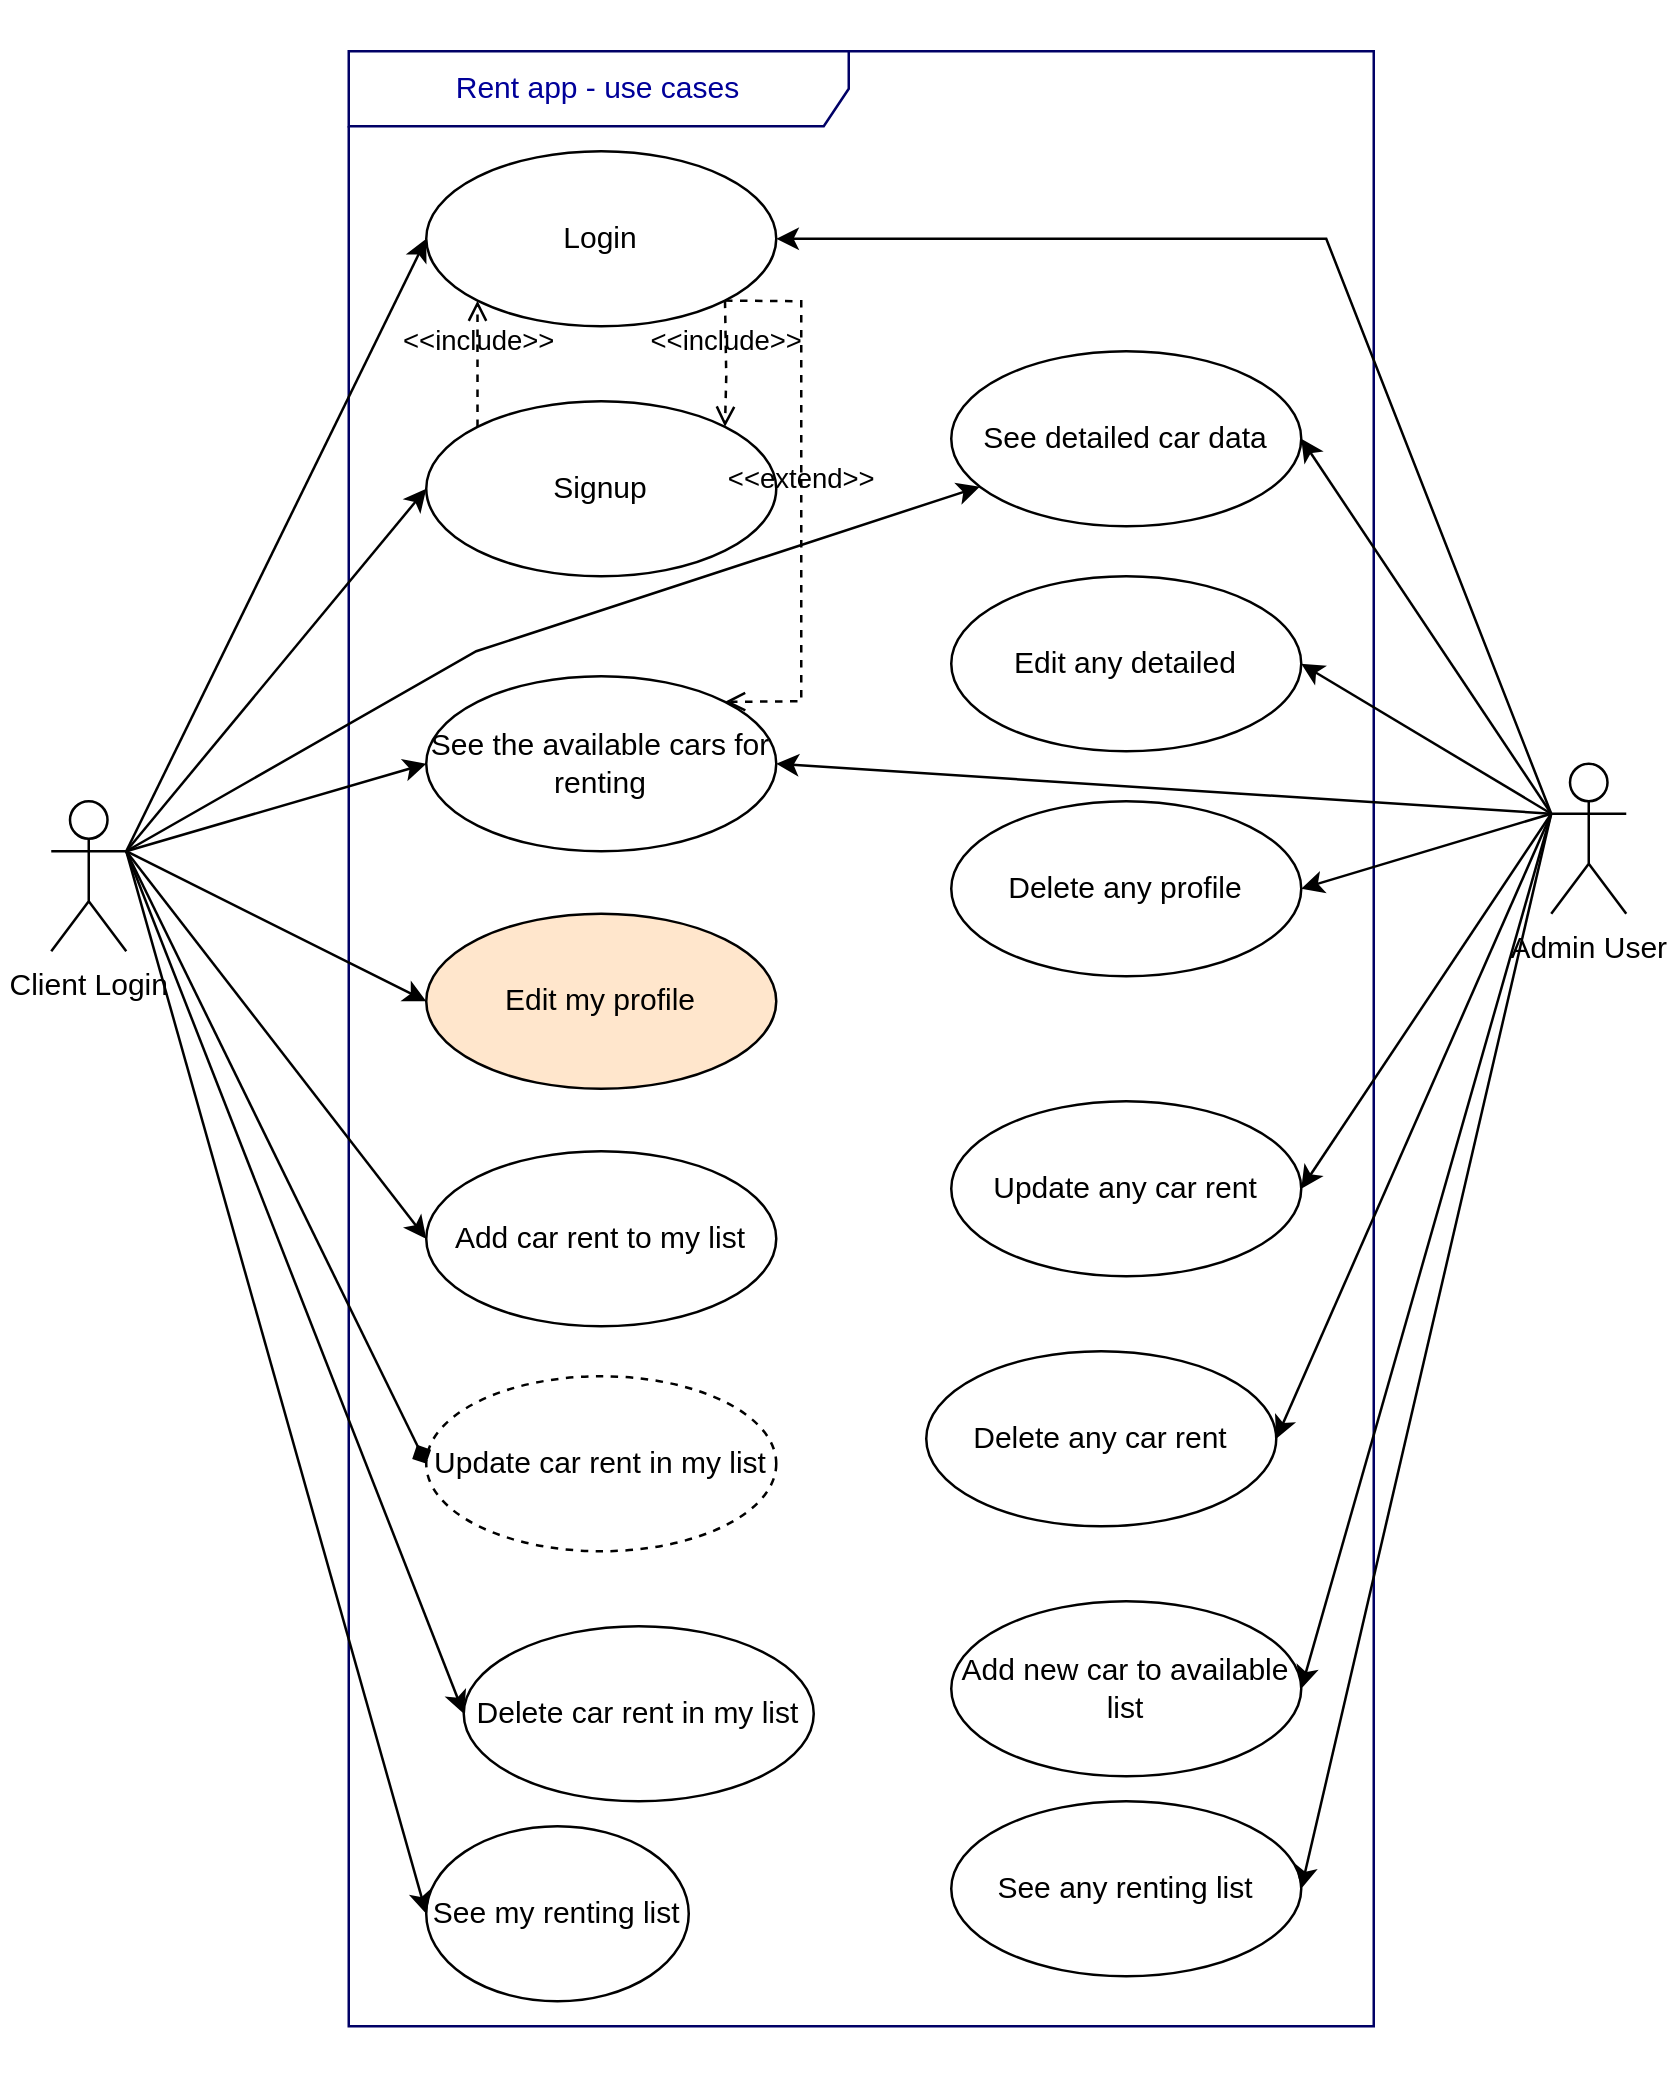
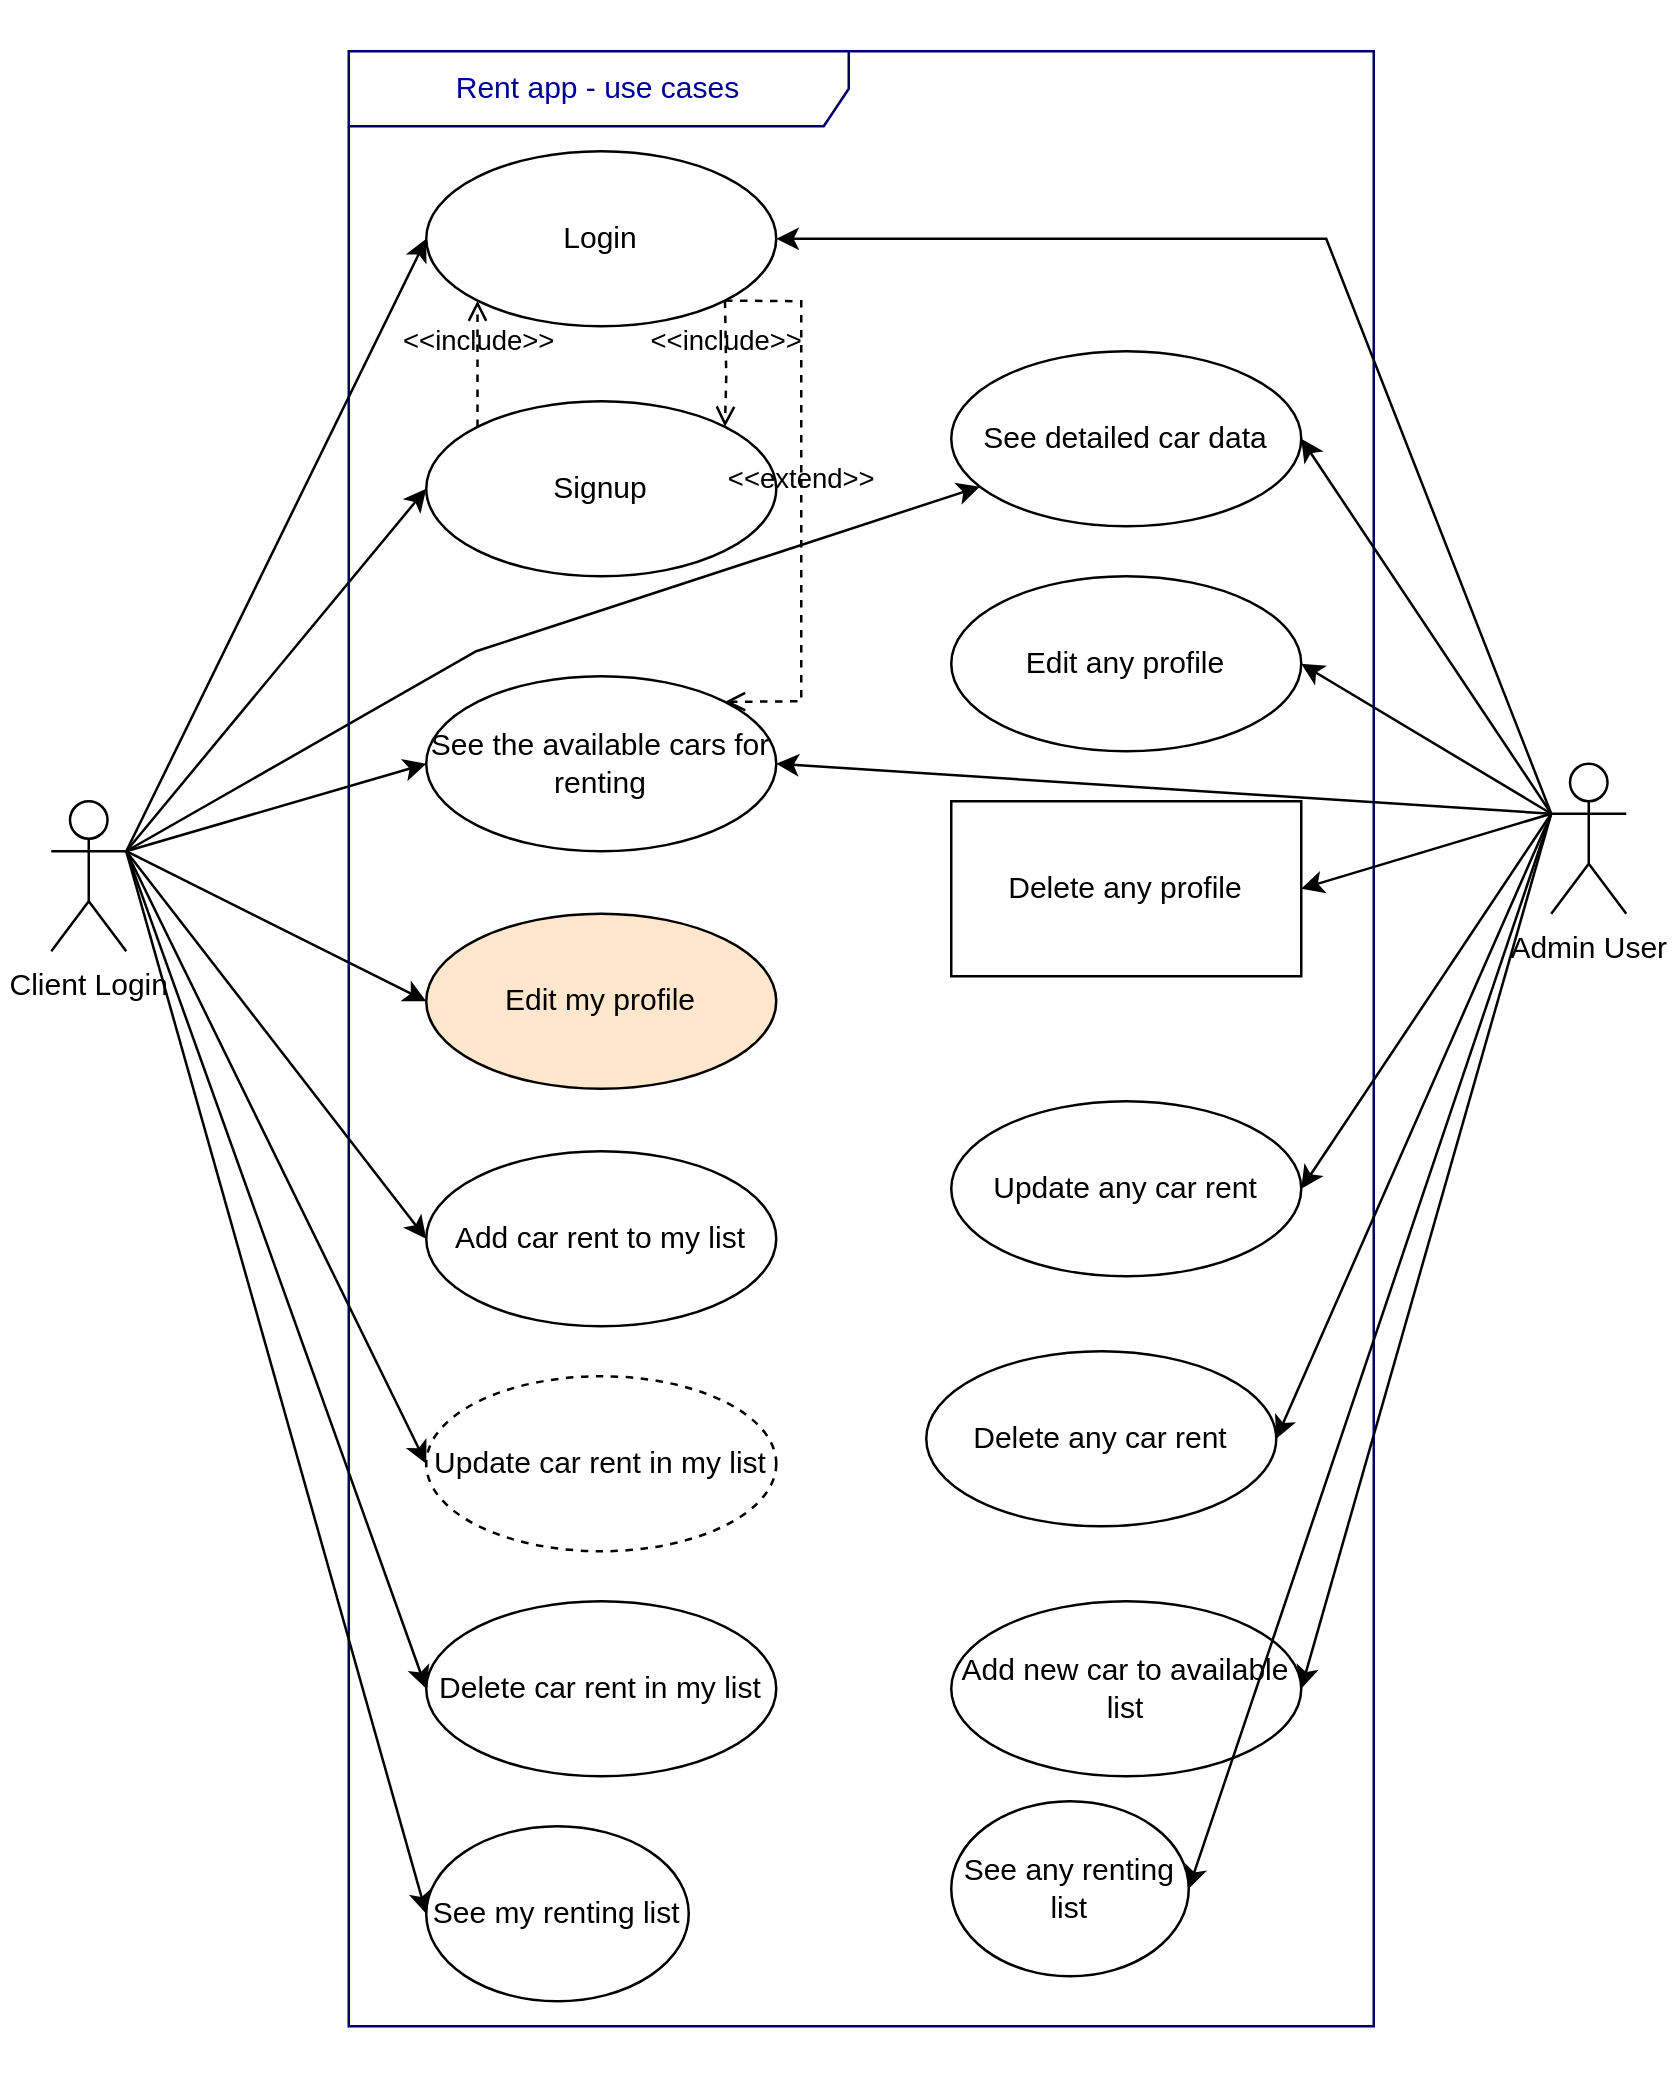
- <mxCell id="13" value="Edit any detailed" style="ellipse;whiteSpace=wrap;html=1;" vertex="1" parent="1"><mxGeometry x="380" y="230" width="140" height="70" as="geometry" /></mxCell>
+ <mxCell id="13" value="Edit any profile" style="ellipse;whiteSpace=wrap;html=1;" vertex="1" parent="1"><mxGeometry x="380" y="230" width="140" height="70" as="geometry" /></mxCell>
- <mxCell id="14" value="Delete any profile" style="ellipse;whiteSpace=wrap;html=1;" vertex="1" parent="1"><mxGeometry x="380" y="320" width="140" height="70" as="geometry" /></mxCell>
+ <mxCell id="14" value="Delete any profile" style="whiteSpace=wrap;html=1;rounded=0;" vertex="1" parent="1"><mxGeometry x="380" y="320" width="140" height="70" as="geometry" /></mxCell>
- <mxCell id="24" value="" style="endArrow=diamond;html=1;rounded=0;entryX=0;entryY=0.5;entryDx=0;entryDy=0;exitX=1;exitY=0.333;exitDx=0;exitDy=0;exitPerimeter=0;" edge="1" parent="1" source="2" target="8"><mxGeometry width="50" height="50" relative="1" as="geometry"><mxPoint x="70" y="320" as="sourcePoint" /><mxPoint x="130" y="380" as="targetPoint" /></mxGeometry></mxCell>
+ <mxCell id="24" value="" style="endArrow=classic;html=1;rounded=0;entryX=0;entryY=0.5;entryDx=0;entryDy=0;exitX=1;exitY=0.333;exitDx=0;exitDy=0;exitPerimeter=0;" edge="1" parent="1" source="2" target="8"><mxGeometry width="50" height="50" relative="1" as="geometry"><mxPoint x="70" y="320" as="sourcePoint" /><mxPoint x="130" y="380" as="targetPoint" /></mxGeometry></mxCell>
- <mxCell id="10" value="Delete car rent in my list" style="ellipse;whiteSpace=wrap;html=1;" vertex="1" parent="1"><mxGeometry x="185" y="650" width="140" height="70" as="geometry" /></mxCell>
+ <mxCell id="10" value="Delete car rent in my list" style="ellipse;whiteSpace=wrap;html=1;" vertex="1" parent="1"><mxGeometry x="170" y="640" width="140" height="70" as="geometry" /></mxCell>
- <mxCell id="17" value="See any renting list" style="ellipse;whiteSpace=wrap;html=1;" vertex="1" parent="1"><mxGeometry x="380" y="720" width="140" height="70" as="geometry" /></mxCell>
+ <mxCell id="17" value="See any renting list" style="ellipse;whiteSpace=wrap;html=1;" vertex="1" parent="1"><mxGeometry x="380" y="720" width="95" height="70" as="geometry" /></mxCell>
